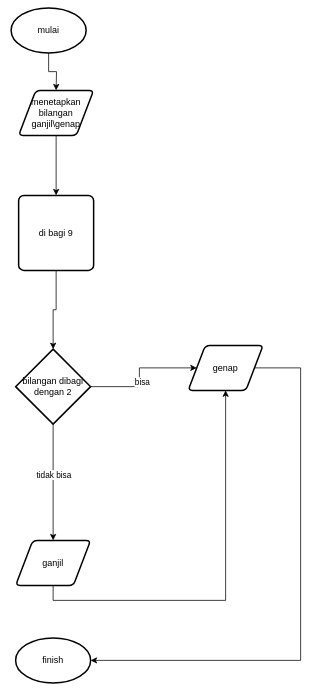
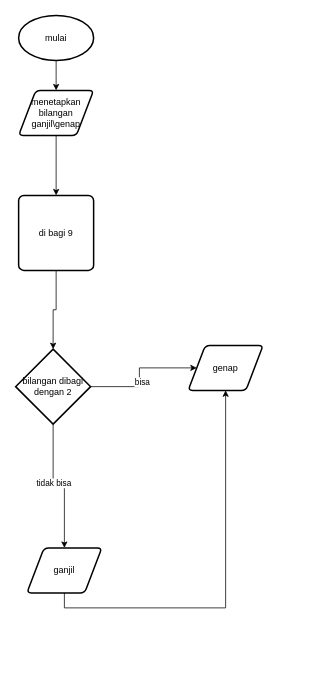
- <mxCell id="3" value="mulai" style="strokeWidth=2;html=1;shape=mxgraph.flowchart.start_1;whiteSpace=wrap;" vertex="1" parent="1"><mxGeometry x="14" y="10" width="100" height="60" as="geometry" /></mxCell>
+ <mxCell id="3" value="mulai" style="strokeWidth=2;html=1;shape=mxgraph.flowchart.start_1;whiteSpace=wrap;" vertex="1" parent="1"><mxGeometry x="24" y="20" width="100" height="60" as="geometry" /></mxCell>
- <mxCell id="15" value="ganjil" style="shape=parallelogram;html=1;strokeWidth=2;perimeter=parallelogramPerimeter;whiteSpace=wrap;rounded=1;arcSize=12;size=0.23;" vertex="1" parent="1"><mxGeometry x="20" y="720" width="100" height="60" as="geometry" /></mxCell>
+ <mxCell id="15" value="ganjil" style="shape=parallelogram;html=1;strokeWidth=2;perimeter=parallelogramPerimeter;whiteSpace=wrap;rounded=1;arcSize=12;size=0.23;" vertex="1" parent="1"><mxGeometry x="35" y="730" width="100" height="60" as="geometry" /></mxCell>
- <mxCell id="17" style="edgeStyle=orthogonalEdgeStyle;rounded=0;orthogonalLoop=1;jettySize=auto;html=1;exitX=1;exitY=0.5;exitDx=0;exitDy=0;entryX=1;entryY=0.5;entryDx=0;entryDy=0;entryPerimeter=0;" edge="1" parent="1" source="12" target="13"><mxGeometry relative="1" as="geometry"><Array as="points"><mxPoint x="400" y="490" /><mxPoint x="400" y="880" /></Array></mxGeometry></mxCell>
- <mxCell id="13" value="finish" style="strokeWidth=2;html=1;shape=mxgraph.flowchart.start_1;whiteSpace=wrap;" vertex="1" parent="1"><mxGeometry x="20" y="850" width="100" height="60" as="geometry" /></mxCell>
